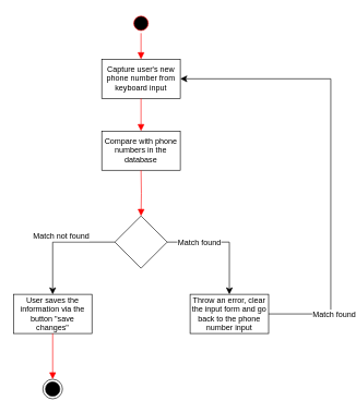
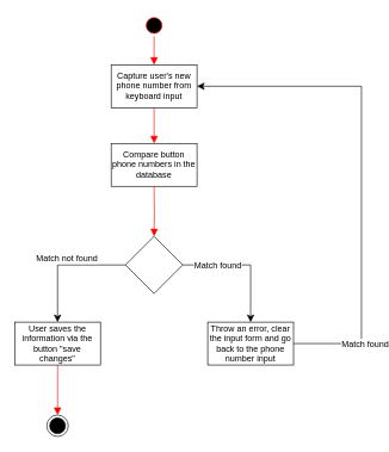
- <mxCell id="6" value="Compare with phone numbers in the database" style="rounded=0;whiteSpace=wrap;html=1;" parent="1" vertex="1"><mxGeometry x="155" y="200" width="120" height="60" as="geometry" /></mxCell>
+ <mxCell id="6" value="Compare button phone numbers in the database" style="rounded=0;whiteSpace=wrap;html=1;" parent="1" vertex="1"><mxGeometry x="155" y="200" width="120" height="60" as="geometry" /></mxCell>
